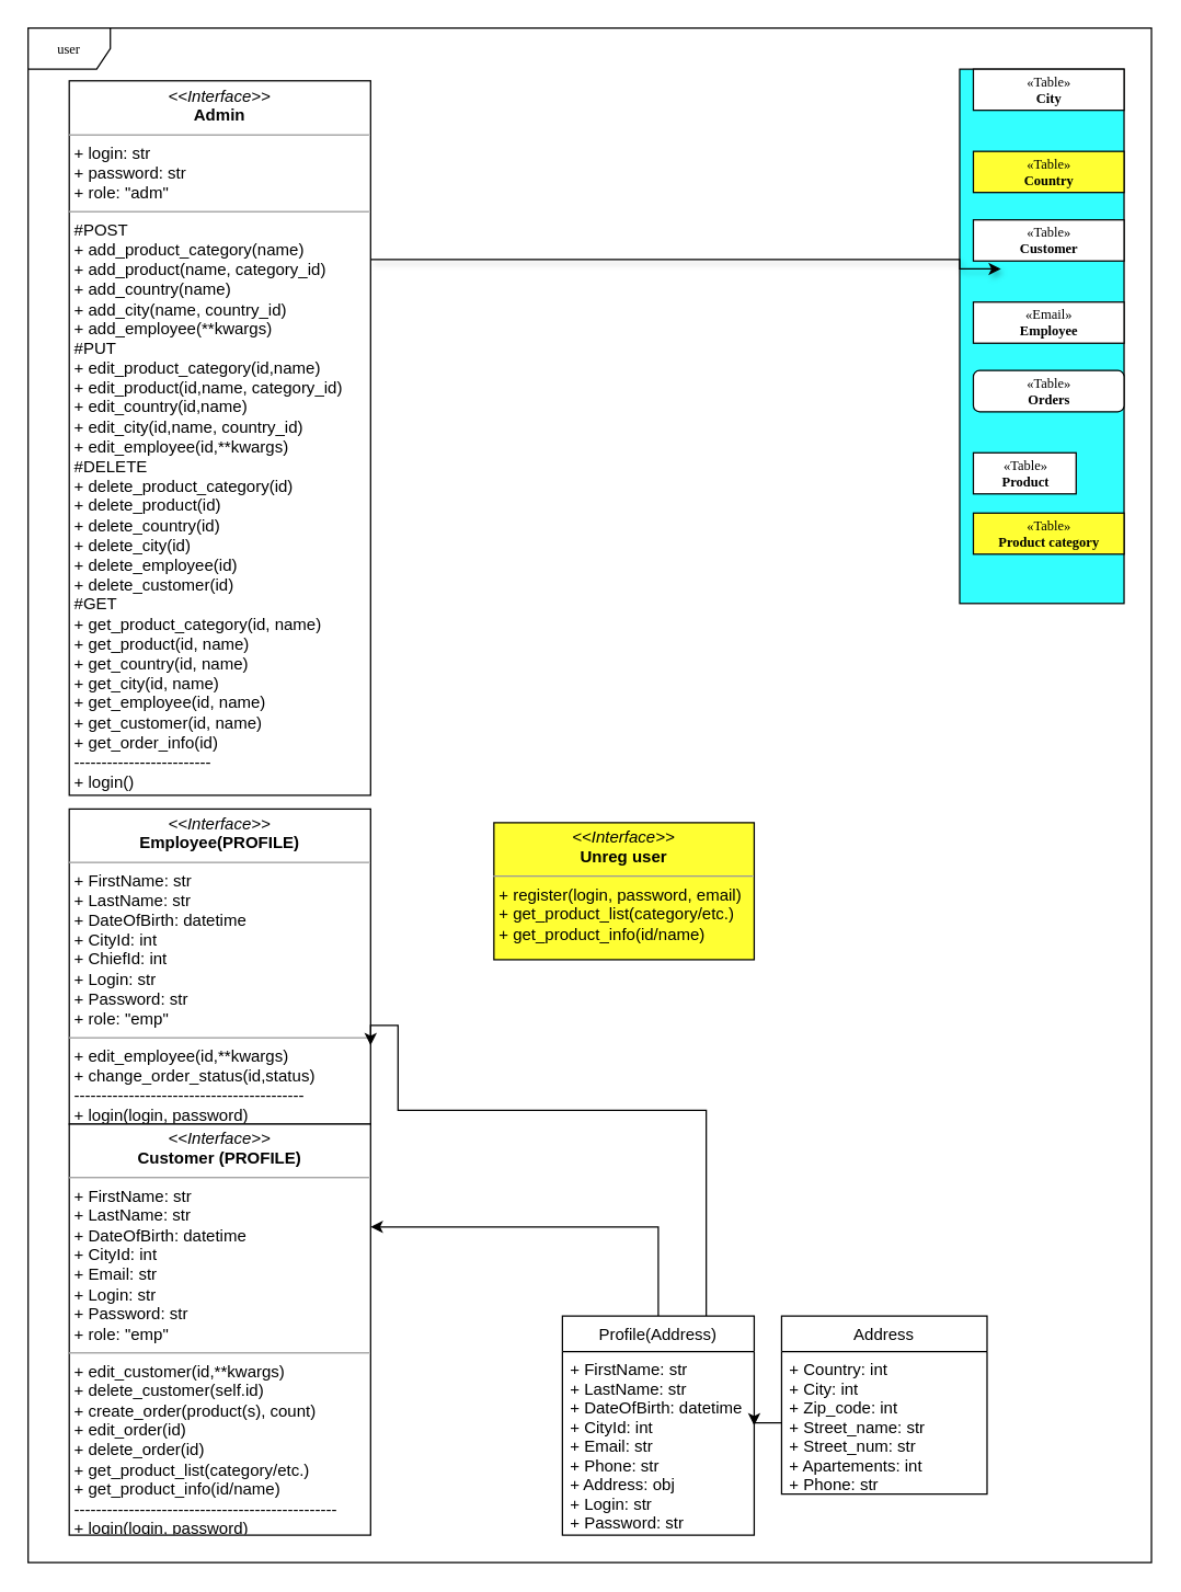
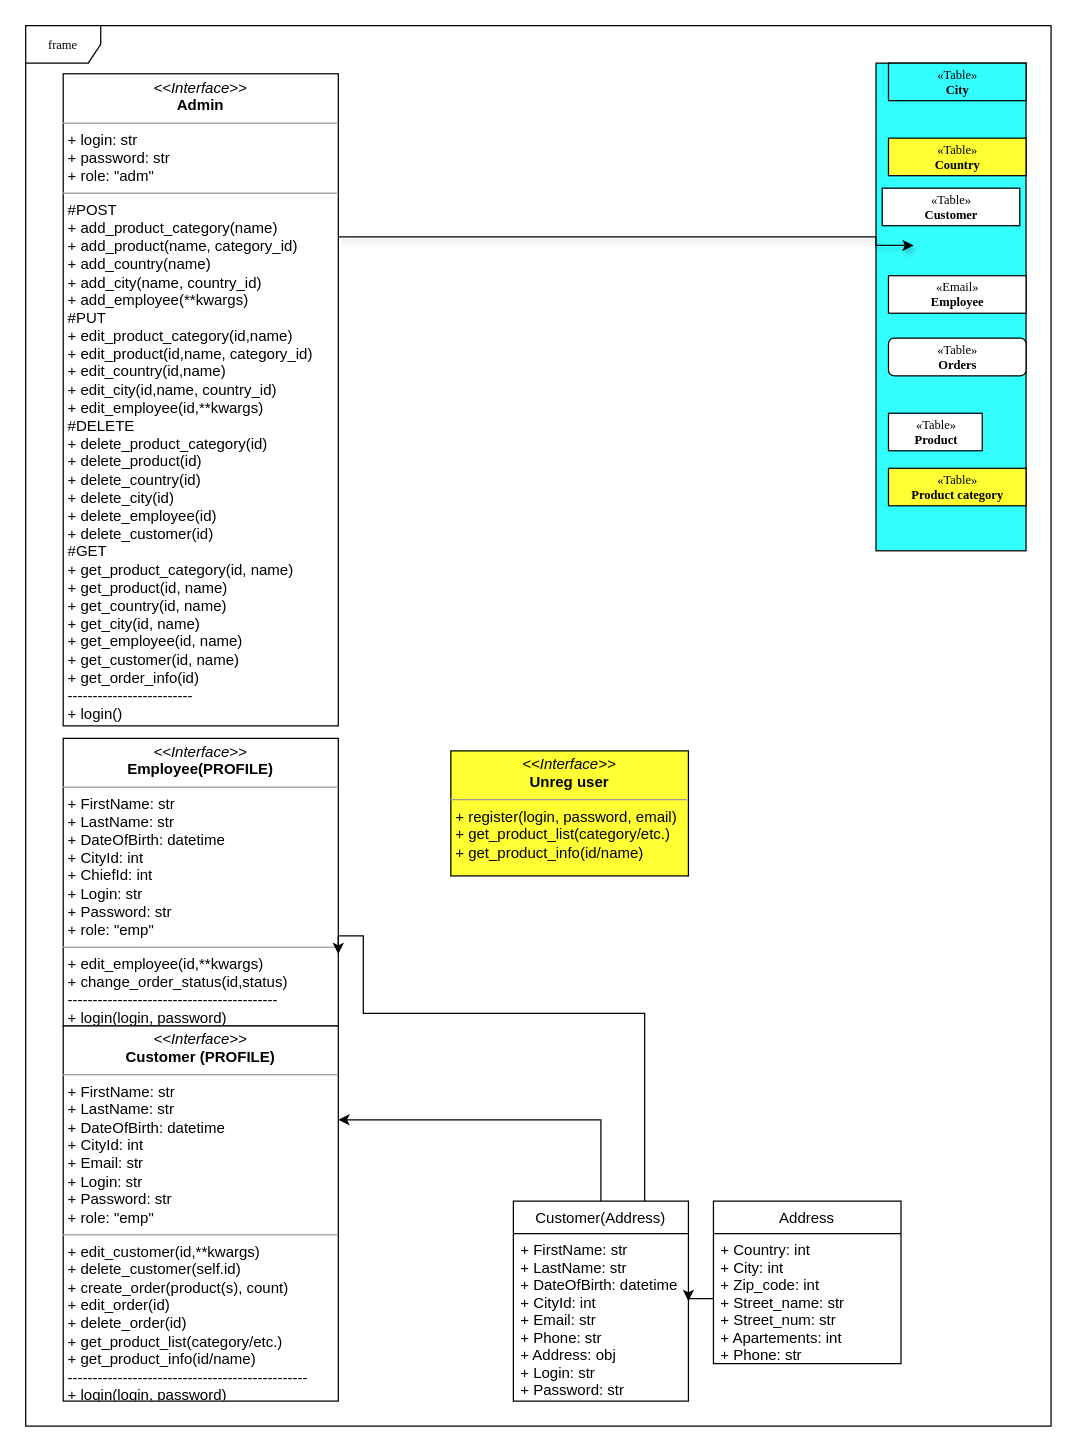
- <mxCell id="3" value="user" style="shape=umlFrame;whiteSpace=wrap;html=1;rounded=0;shadow=0;comic=0;labelBackgroundColor=none;strokeWidth=1;fontFamily=Verdana;fontSize=10;align=center;" parent="1" vertex="1"><mxGeometry x="20" y="20" width="820" height="1120" as="geometry" /></mxCell>
+ <mxCell id="3" value="frame" style="shape=umlFrame;whiteSpace=wrap;html=1;rounded=0;shadow=0;comic=0;labelBackgroundColor=none;strokeWidth=1;fontFamily=Verdana;fontSize=10;align=center;" parent="1" vertex="1"><mxGeometry x="20" y="20" width="820" height="1120" as="geometry" /></mxCell>
- <mxCell id="5" value="«Table»&lt;br&gt;&lt;b&gt;City&lt;/b&gt;" style="html=1;rounded=0;shadow=0;comic=0;labelBackgroundColor=none;strokeWidth=1;fontFamily=Verdana;fontSize=10;align=center;" parent="1" vertex="1"><mxGeometry x="710" width="110" height="30" as="geometry" y="50" /></mxCell>
+ <mxCell id="5" value="«Table»&lt;br&gt;&lt;b&gt;City&lt;/b&gt;" style="html=1;rounded=0;shadow=0;comic=0;labelBackgroundColor=none;strokeWidth=1;fontFamily=Verdana;fontSize=10;align=center;fillColor=#33ffff;" parent="1" vertex="1"><mxGeometry x="710" width="110" height="30" as="geometry" y="50" /></mxCell>
- <mxCell id="11" value="«Table»&lt;br&gt;&lt;b&gt;Customer&lt;/b&gt;" style="html=1;rounded=0;shadow=0;comic=0;labelBackgroundColor=none;strokeWidth=1;fontFamily=Verdana;fontSize=10;align=center;" vertex="1" parent="1"><mxGeometry x="710" y="160" width="110" height="30" as="geometry" /></mxCell>
+ <mxCell id="11" value="«Table»&lt;br&gt;&lt;b&gt;Customer&lt;/b&gt;" style="html=1;rounded=0;shadow=0;comic=0;labelBackgroundColor=none;strokeWidth=1;fontFamily=Verdana;fontSize=10;align=center;" vertex="1" parent="1"><mxGeometry x="705" y="150" width="110" height="30" as="geometry" /></mxCell>
- <mxCell id="18" value="Profile(Address)" style="swimlane;fontStyle=0;childLayout=stackLayout;horizontal=1;startSize=26;fillColor=none;horizontalStack=0;resizeParent=1;resizeParentMax=0;resizeLast=0;collapsible=1;marginBottom=0;" vertex="1" parent="1"><mxGeometry x="410" y="960" width="140" height="160" as="geometry" /></mxCell>
+ <mxCell id="18" value="Customer(Address)" style="swimlane;fontStyle=0;childLayout=stackLayout;horizontal=1;startSize=26;fillColor=none;horizontalStack=0;resizeParent=1;resizeParentMax=0;resizeLast=0;collapsible=1;marginBottom=0;" vertex="1" parent="1"><mxGeometry x="410" y="960" width="140" height="160" as="geometry" /></mxCell>
